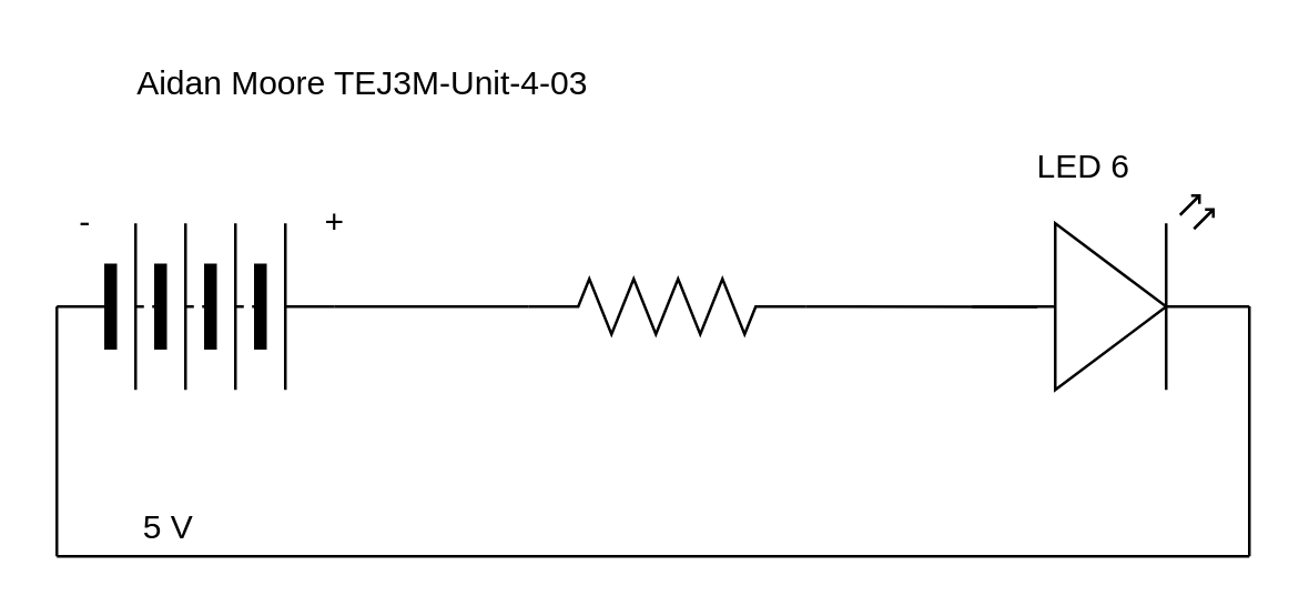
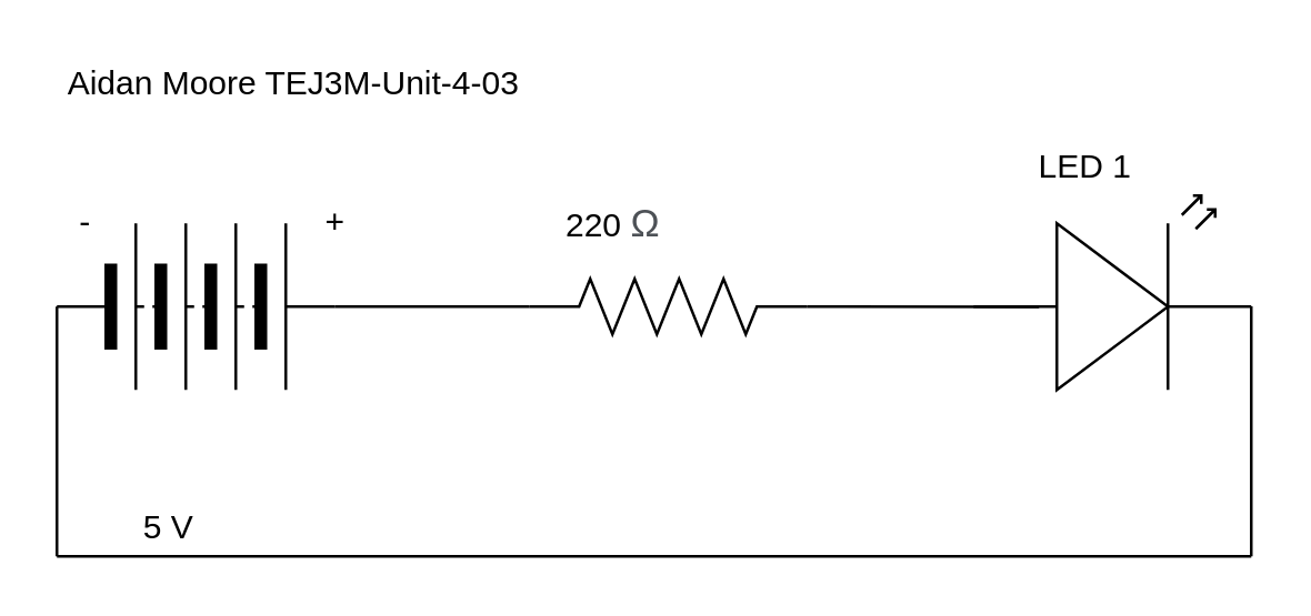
- <mxCell id="15" value="Aidan Moore TEJ3M-Unit-4-03" style="text;html=1;align=center;verticalAlign=middle;resizable=0;points=[];autosize=1;strokeColor=none;fillColor=none;" vertex="1" parent="1"><mxGeometry x="40" y="20" width="180" height="20" as="geometry" /></mxCell>
+ <mxCell id="15" value="Aidan Moore TEJ3M-Unit-4-03" style="text;html=1;align=center;verticalAlign=middle;resizable=0;points=[];autosize=1;strokeColor=none;fillColor=none;" vertex="1" parent="1"><mxGeometry x="15" y="20" width="180" height="20" as="geometry" /></mxCell>
- <mxCell id="12" value="LED 6" style="text;html=1;align=center;verticalAlign=middle;resizable=0;points=[];autosize=1;strokeColor=none;fillColor=none;" vertex="1" parent="1"><mxGeometry x="365" y="50" width="50" height="20" as="geometry" /></mxCell>
+ <mxCell id="12" value="LED 1" style="text;html=1;align=center;verticalAlign=middle;resizable=0;points=[];autosize=1;strokeColor=none;fillColor=none;" vertex="1" parent="1"><mxGeometry x="365" y="50" width="50" height="20" as="geometry" /></mxCell>
+ <mxCell id="9" value="220&amp;nbsp;&lt;span style=&quot;color: rgb(77 , 81 , 86) ; font-family: &amp;#34;arial&amp;#34; , sans-serif ; font-size: 14px ; text-align: left ; background-color: rgb(255 , 255 , 255)&quot;&gt;Ω&lt;/span&gt;" style="text;html=1;align=center;verticalAlign=middle;resizable=0;points=[];autosize=1;strokeColor=none;fillColor=none;" vertex="1" parent="1"><mxGeometry x="195" y="70" width="50" height="20" as="geometry" /></mxCell>
